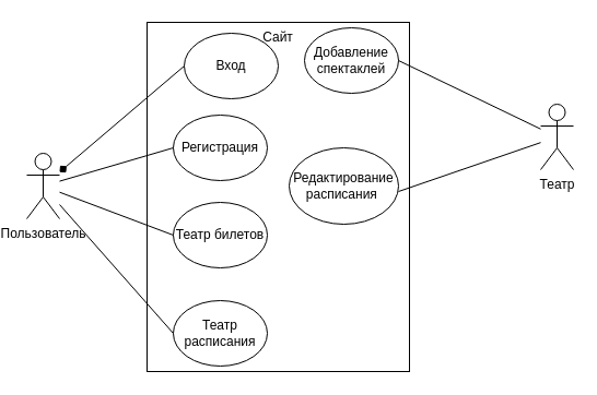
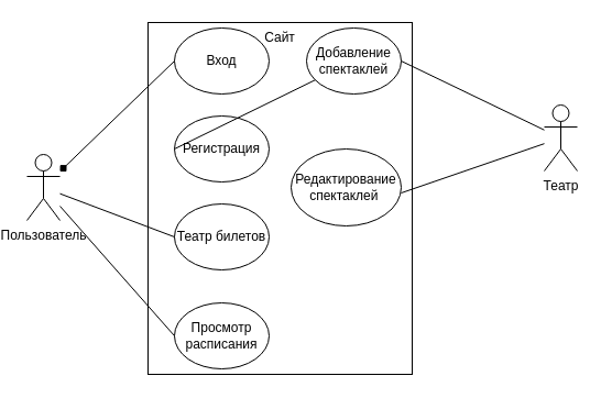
- <mxCell id="8" value="Вход" style="ellipse;whiteSpace=wrap;html=1;fillColor=none;" vertex="1" parent="1"><mxGeometry x="164" y="30" width="86" height="60" as="geometry" /></mxCell>
+ <mxCell id="8" value="Вход" style="ellipse;whiteSpace=wrap;html=1;fillColor=none;" vertex="1" parent="1"><mxGeometry x="154" y="25" width="86" height="60" as="geometry" /></mxCell>
- <mxCell id="14" value="" style="endArrow=none;html=1;rounded=0;strokeColor=#000000;exitX=0;exitY=0.5;exitDx=0;exitDy=0;" edge="1" parent="1" source="9" target="12"><mxGeometry width="50" height="50" relative="1" as="geometry"><mxPoint x="164" y="65" as="sourcePoint" /><mxPoint x="60" y="166" as="targetPoint" /></mxGeometry></mxCell>
+ <mxCell id="14" value="" style="endArrow=none;html=1;rounded=0;strokeColor=#000000;exitX=0;exitY=0.5;exitDx=0;exitDy=0;" edge="1" parent="1" source="9" target="4"><mxGeometry width="50" height="50" relative="1" as="geometry"><mxPoint x="164" y="65" as="sourcePoint" /><mxPoint x="60" y="166" as="targetPoint" /></mxGeometry></mxCell>
- <mxCell id="5" value="Редактирование расписания&amp;nbsp;" style="ellipse;whiteSpace=wrap;html=1;fillColor=none;" vertex="1" parent="1"><mxGeometry x="260" y="135" width="100" height="70" as="geometry" /></mxCell>
+ <mxCell id="5" value="Редактирование спектаклей&amp;nbsp;" style="ellipse;whiteSpace=wrap;html=1;fillColor=none;" vertex="1" parent="1"><mxGeometry x="260" y="135" width="100" height="70" as="geometry" /></mxCell>
- <mxCell id="11" value="Театр расписания" style="ellipse;whiteSpace=wrap;html=1;fillColor=none;" vertex="1" parent="1"><mxGeometry x="154" y="275" width="86" height="60" as="geometry" /></mxCell>
+ <mxCell id="11" value="Просмотр расписания" style="ellipse;whiteSpace=wrap;html=1;fillColor=none;" vertex="1" parent="1"><mxGeometry x="154" y="275" width="86" height="60" as="geometry" /></mxCell>
